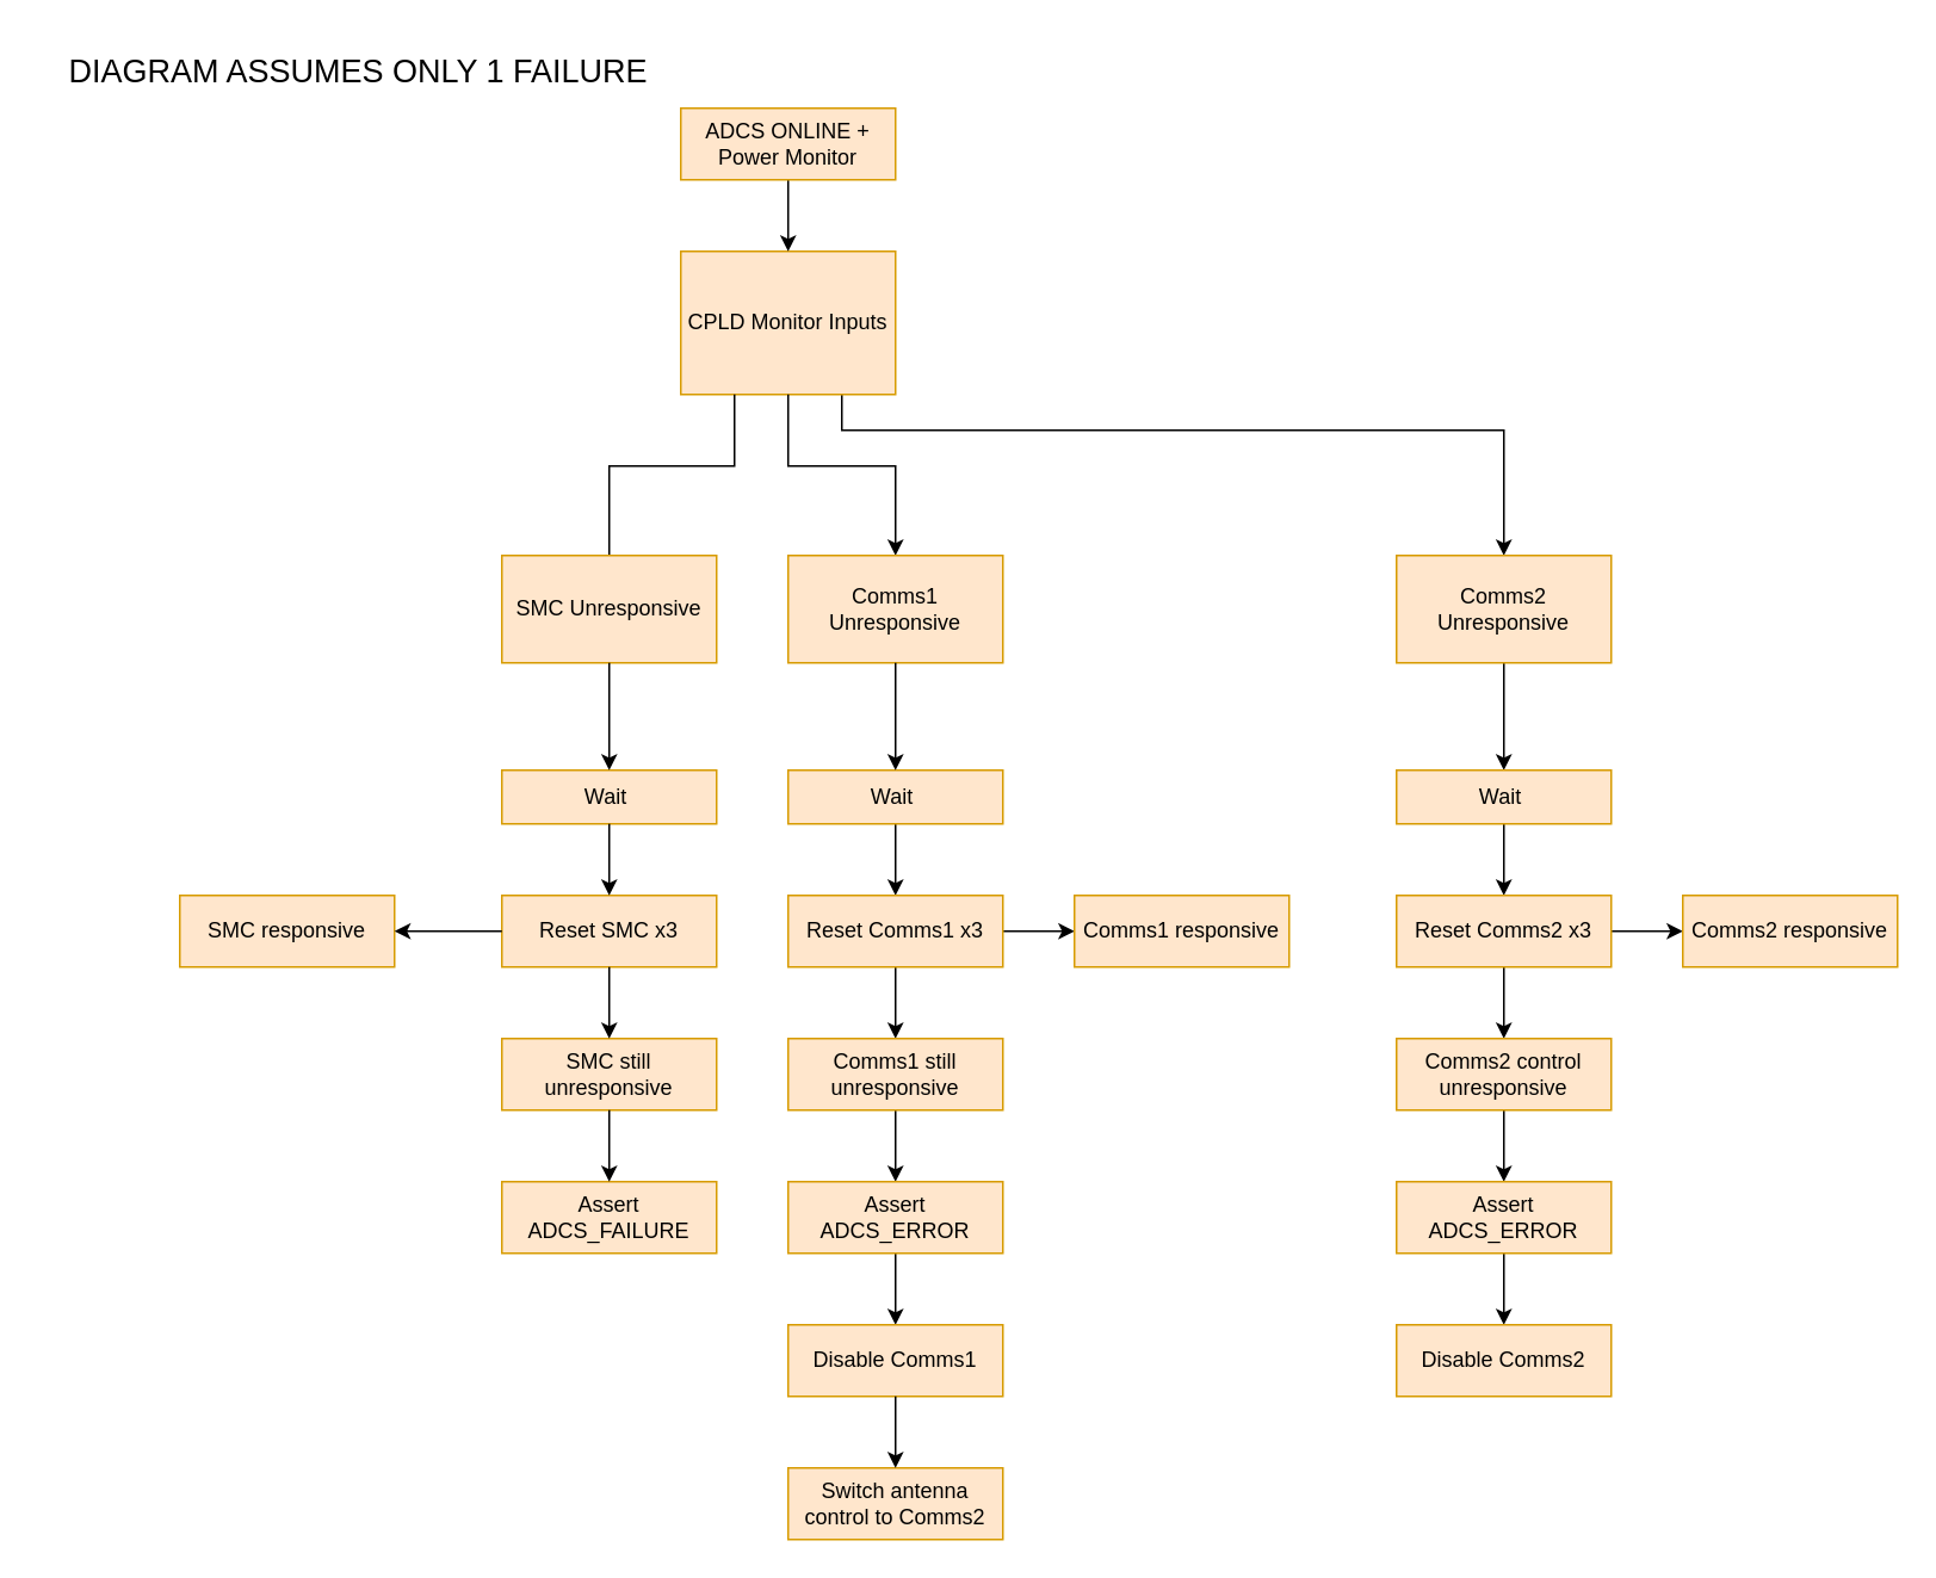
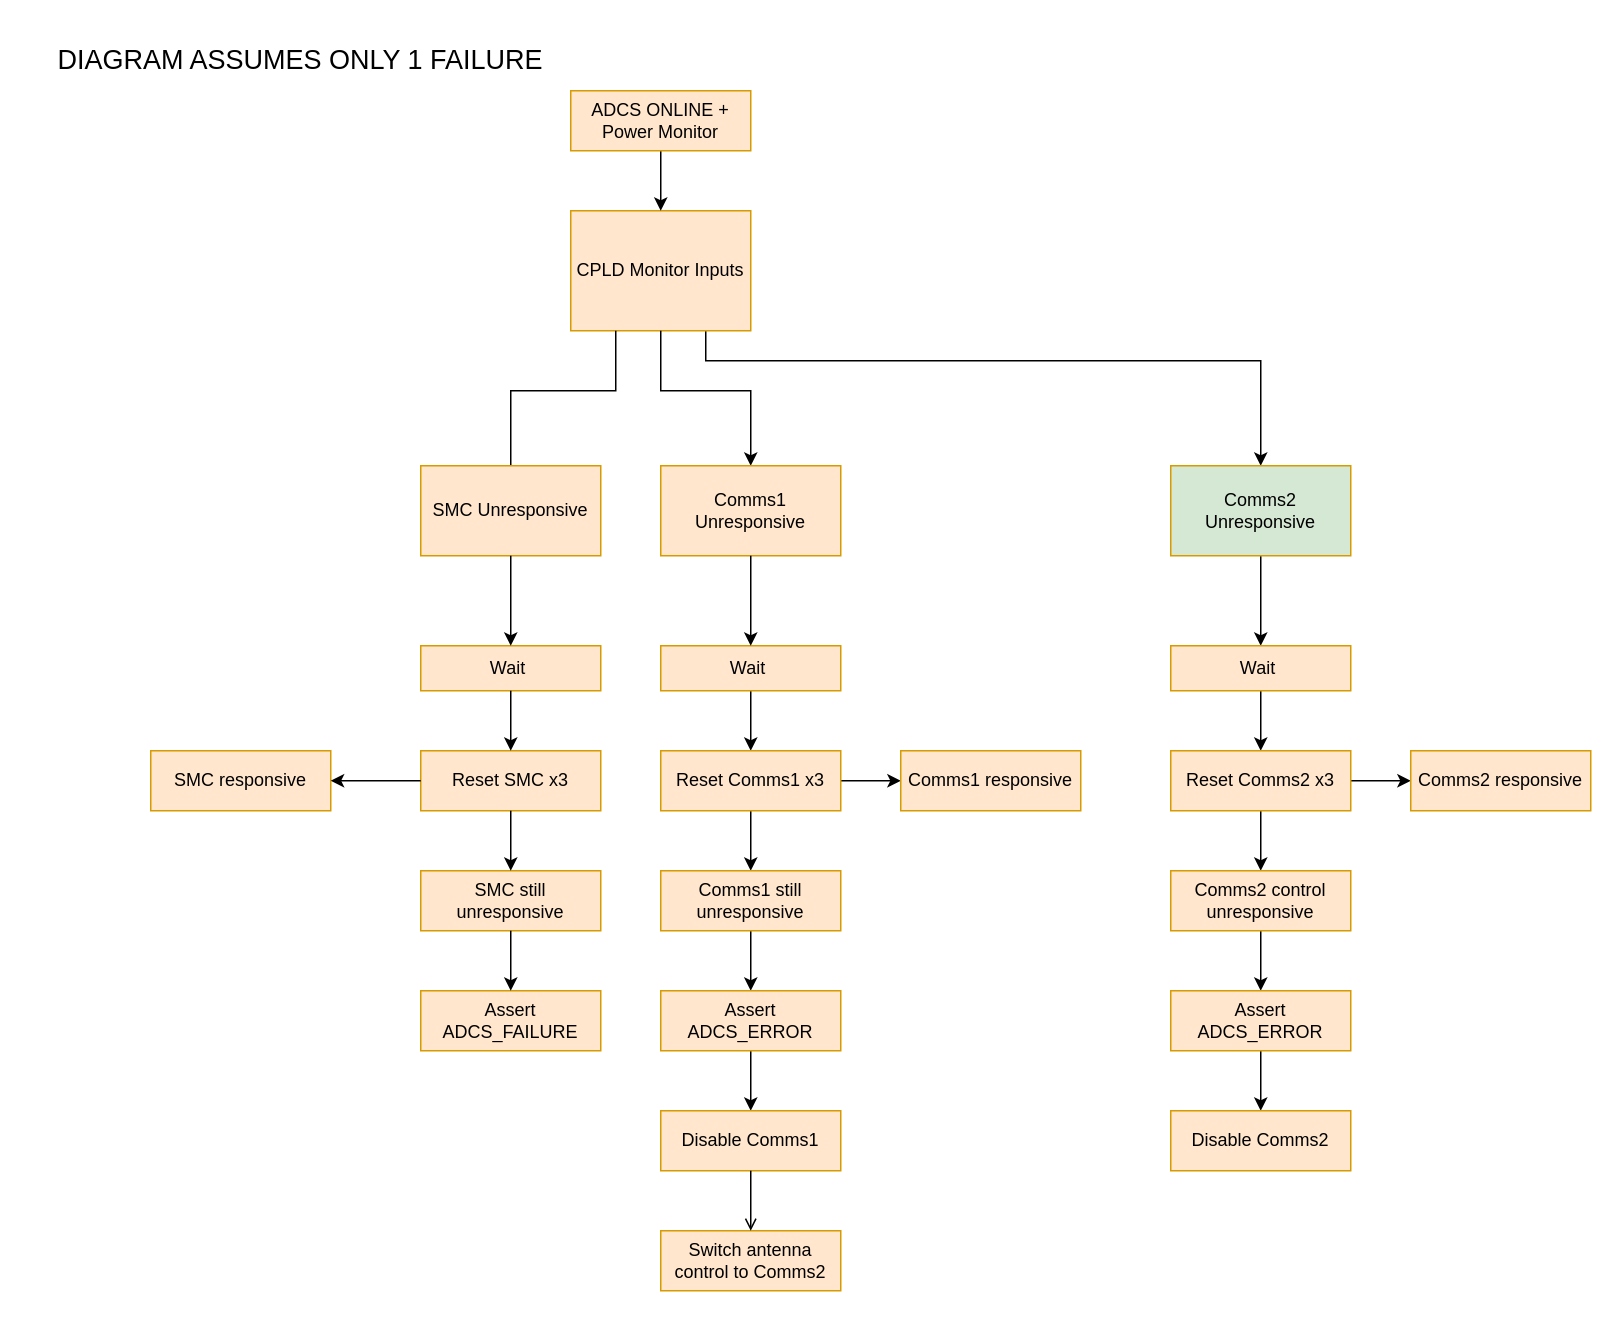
- <mxCell id="35" value="Comms2 Unresponsive" style="rounded=0;whiteSpace=wrap;html=1;fillColor=#ffe6cc;strokeColor=#d79b00;" vertex="1" parent="1"><mxGeometry x="780" y="310" width="120" height="60" as="geometry" /></mxCell>
+ <mxCell id="35" value="Comms2 Unresponsive" style="rounded=0;whiteSpace=wrap;html=1;fillColor=#d5e8d4;strokeColor=#d79b00;" vertex="1" parent="1"><mxGeometry x="780" y="310" width="120" height="60" as="geometry" /></mxCell>
- <mxCell id="32" value="" style="endArrow=classic;html=1;entryX=0.5;entryY=0;entryDx=0;entryDy=0;exitX=0.5;exitY=1;exitDx=0;exitDy=0;" edge="1" parent="1" source="30" target="31"><mxGeometry width="50" height="50" relative="1" as="geometry"><mxPoint x="530" y="800" as="sourcePoint" /><mxPoint x="530" y="690" as="targetPoint" /></mxGeometry></mxCell>
+ <mxCell id="32" value="" style="endArrow=open;html=1;entryX=0.5;entryY=0;entryDx=0;entryDy=0;exitX=0.5;exitY=1;exitDx=0;exitDy=0;" edge="1" parent="1" source="30" target="31"><mxGeometry width="50" height="50" relative="1" as="geometry"><mxPoint x="530" y="800" as="sourcePoint" /><mxPoint x="530" y="690" as="targetPoint" /></mxGeometry></mxCell>
